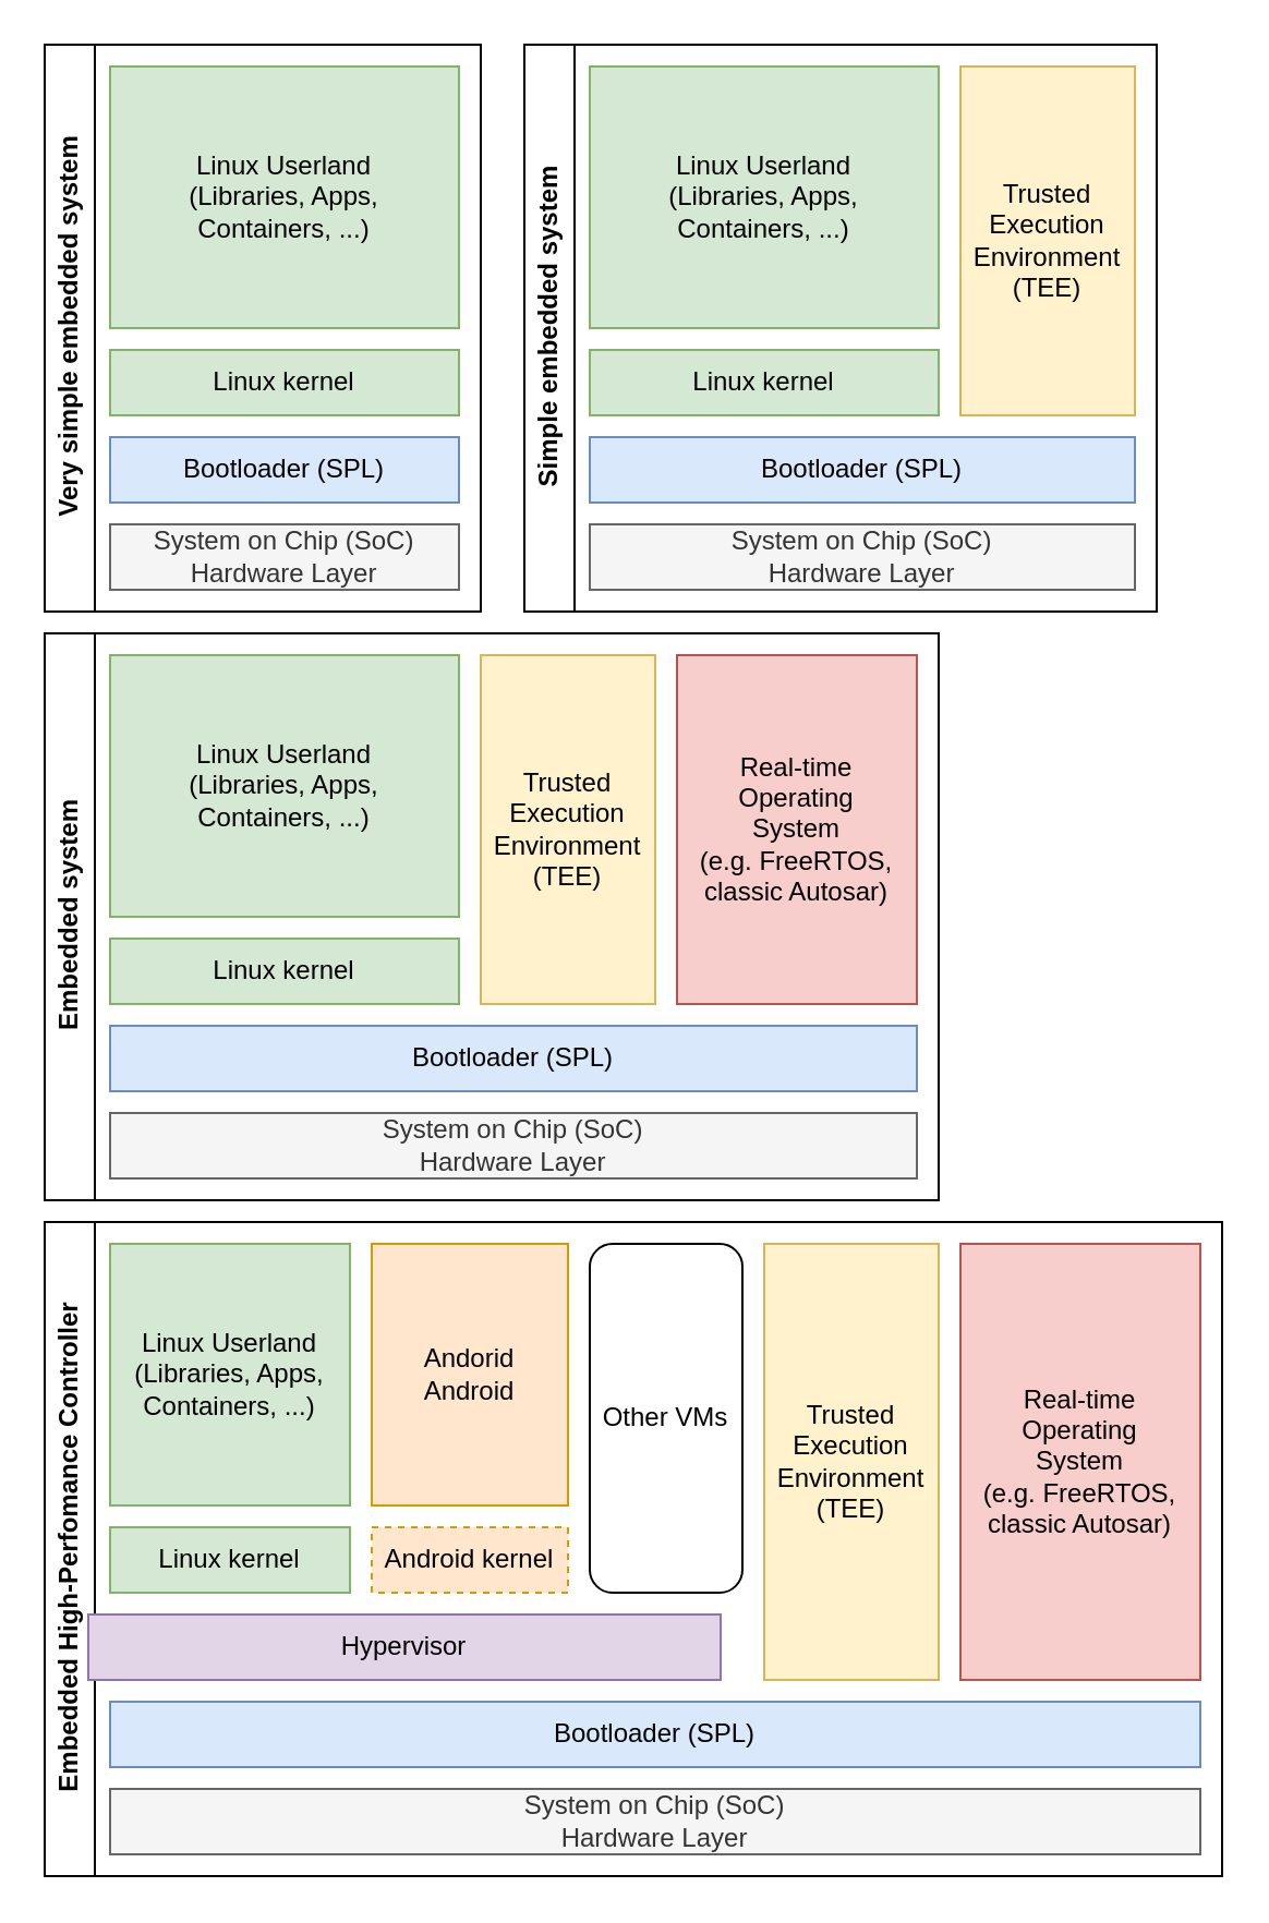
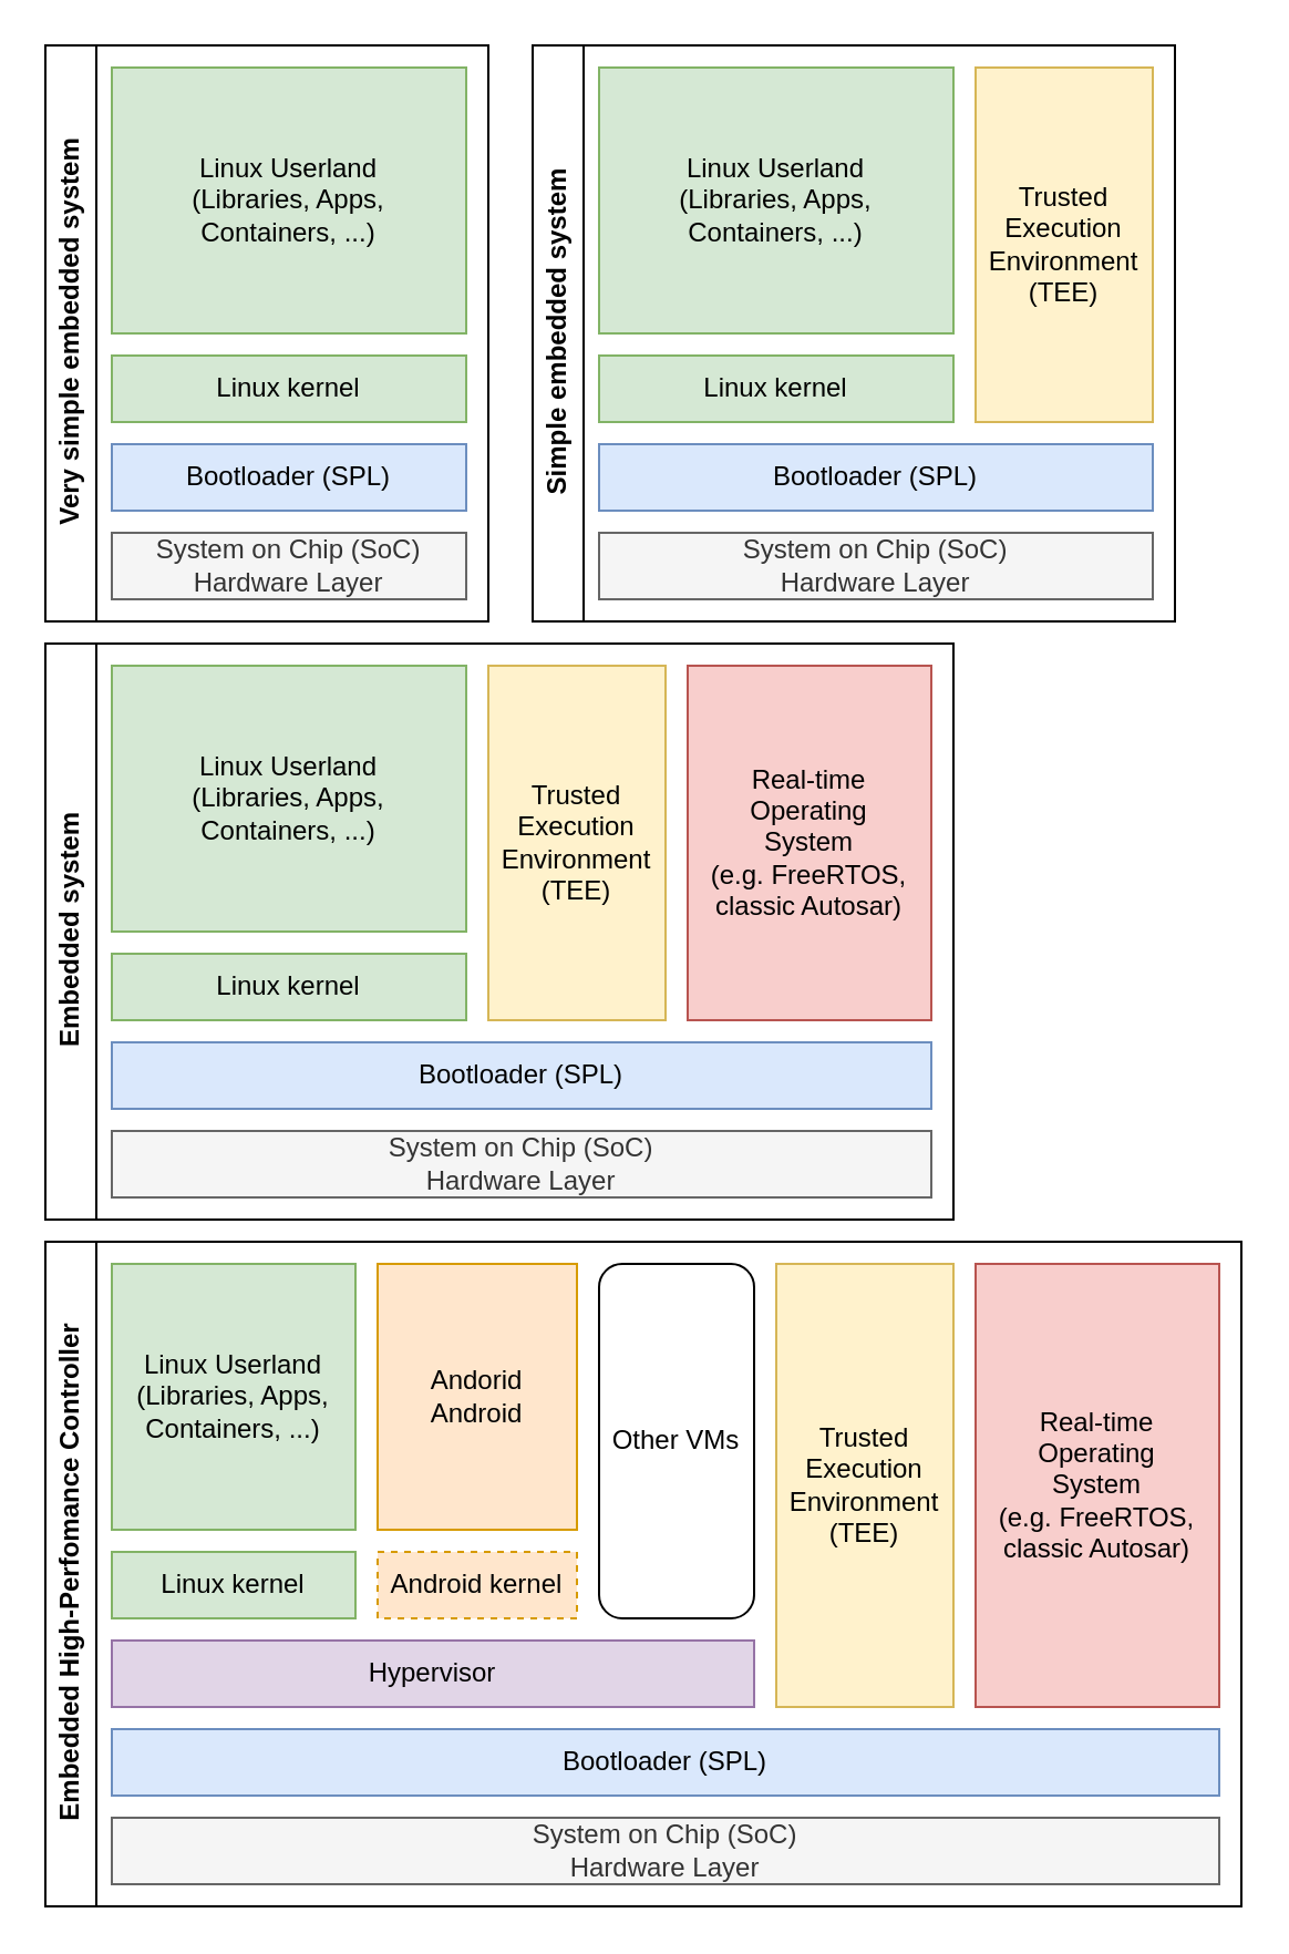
- <mxCell id="25" value="Hypervisor" style="rounded=0;whiteSpace=wrap;html=1;fillColor=#e1d5e7;strokeColor=#9673a6;" vertex="1" parent="22"><mxGeometry x="20" y="180" width="290" height="30" as="geometry" /></mxCell>
+ <mxCell id="25" value="Hypervisor" style="rounded=0;whiteSpace=wrap;html=1;fillColor=#e1d5e7;strokeColor=#9673a6;" vertex="1" parent="22"><mxGeometry x="30" y="180" width="290" height="30" as="geometry" /></mxCell>
